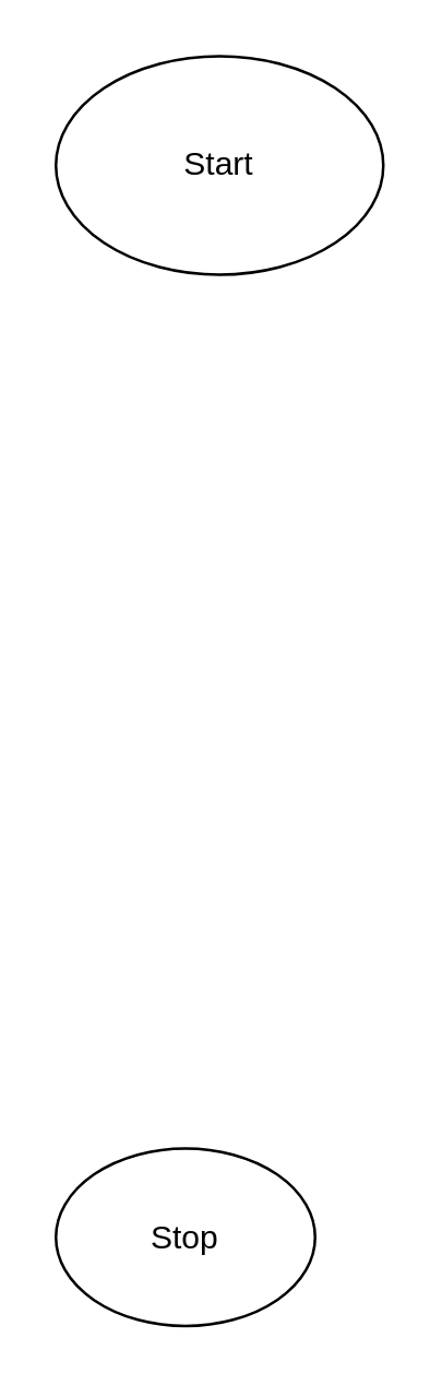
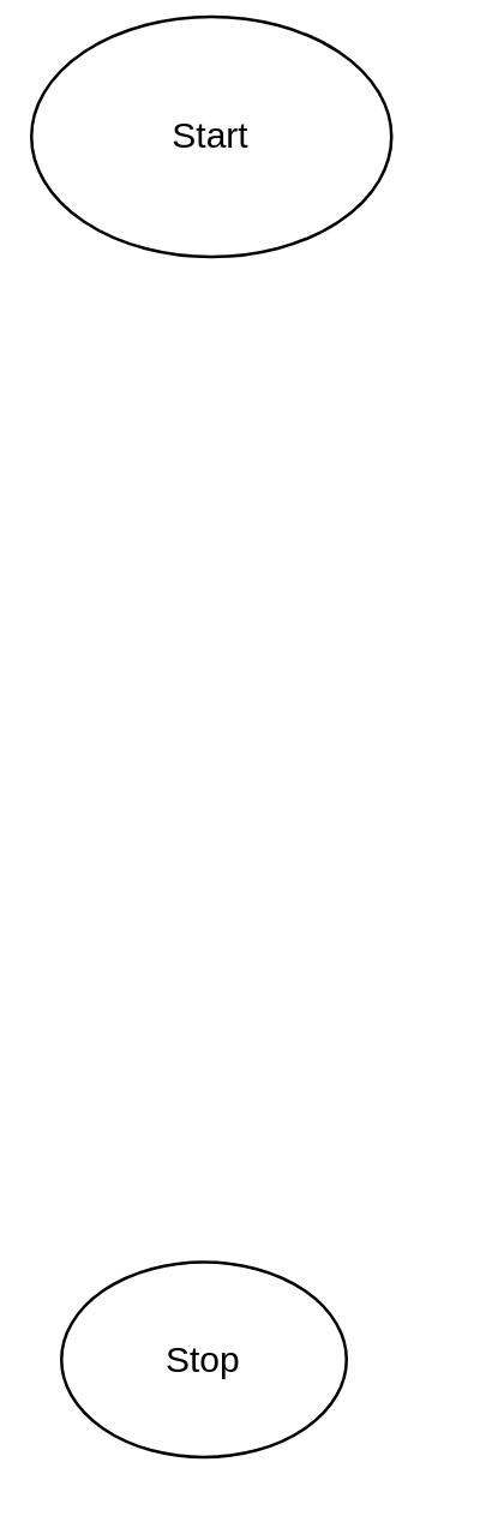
- <mxCell id="2" value="Start" style="ellipse;whiteSpace=wrap;html=1;" vertex="1" parent="1"><mxGeometry x="20" y="20" width="120" height="80" as="geometry" /></mxCell>
+ <mxCell id="2" value="Start" style="ellipse;whiteSpace=wrap;html=1;" vertex="1" parent="1"><mxGeometry x="10" y="5" width="120" height="80" as="geometry" /></mxCell>
